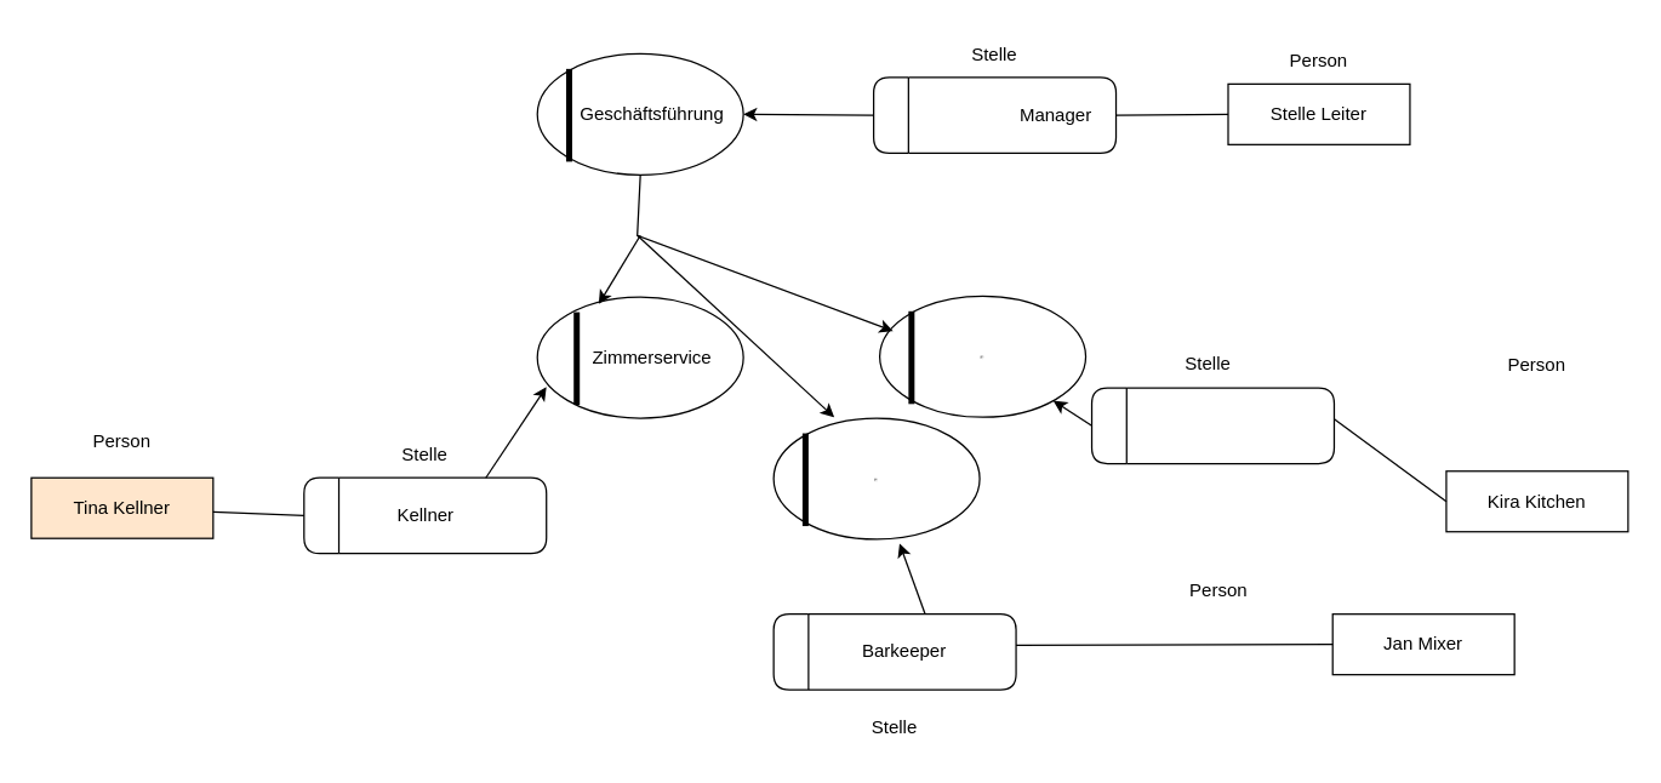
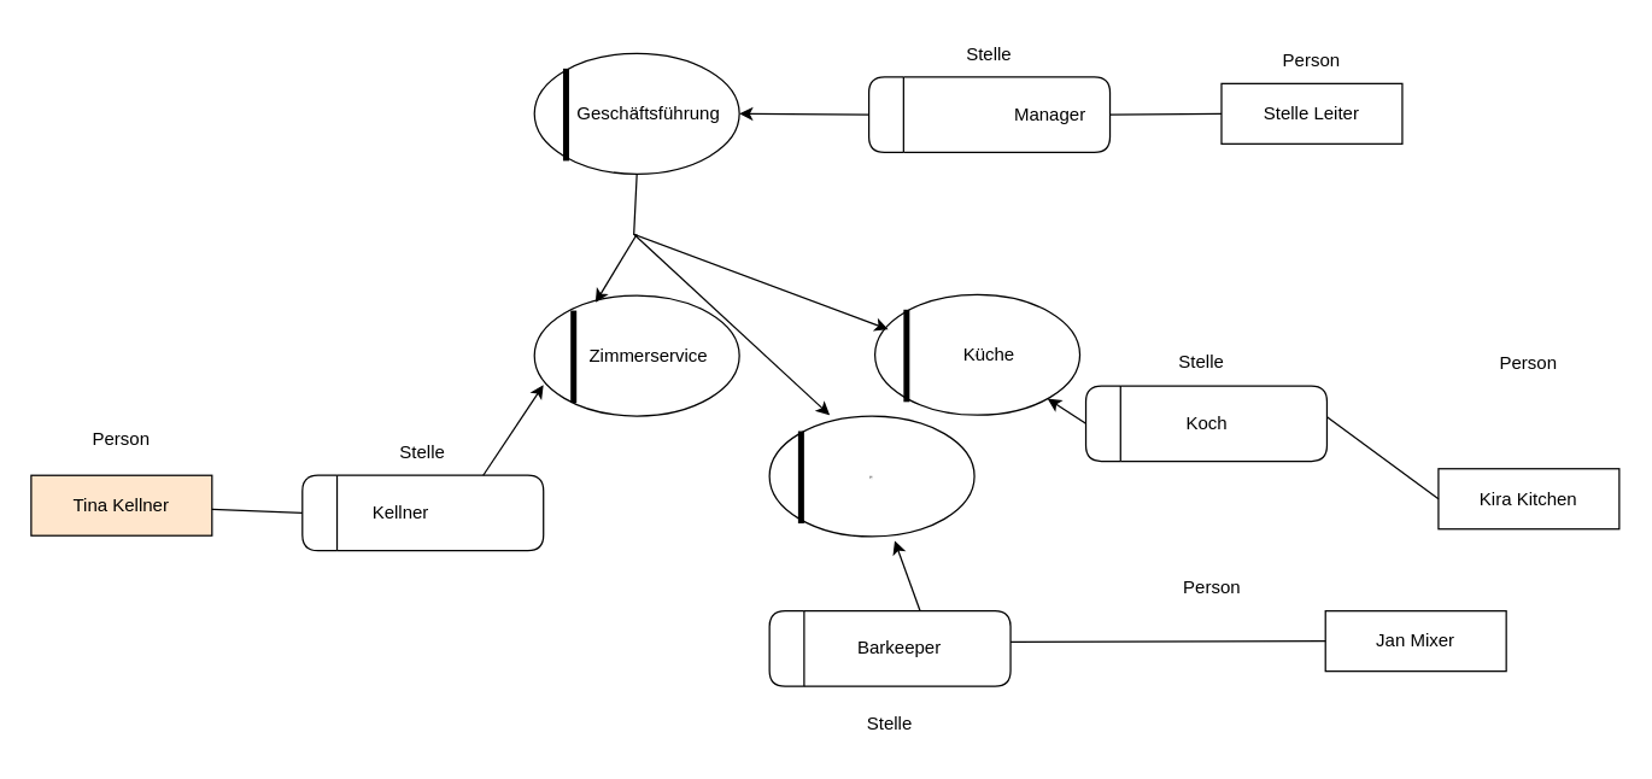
+ <mxCell id="10" value="Küche" style="text;html=1;strokeColor=none;fillColor=none;align=center;verticalAlign=middle;whiteSpace=wrap;overflow=hidden;rounded=1;shadow=0;glass=0;sketch=0;" vertex="1" parent="1"><mxGeometry x="606" y="225" width="100" height="20" as="geometry" /></mxCell>
+ <mxCell id="29" value="Koch" style="text;html=1;align=center;verticalAlign=middle;resizable=0;points=[];autosize=1;strokeColor=none;fillColor=none;rounded=1;shadow=0;glass=0;sketch=0;" vertex="1" parent="28"><mxGeometry x="55" y="10" width="50" height="30" as="geometry" /></mxCell>
- <mxCell id="18" value="Kellner" style="text;html=1;align=center;verticalAlign=middle;resizable=0;points=[];autosize=1;strokeColor=none;fillColor=none;rounded=1;shadow=0;glass=0;sketch=0;" vertex="1" parent="17"><mxGeometry x="50" y="10" width="60" height="30" as="geometry" /></mxCell>
+ <mxCell id="18" value="Kellner" style="text;html=1;align=center;verticalAlign=middle;resizable=0;points=[];autosize=1;strokeColor=none;fillColor=none;rounded=1;shadow=0;glass=0;sketch=0;" vertex="1" parent="17"><mxGeometry x="35" y="10" width="60" height="30" as="geometry" /></mxCell>
